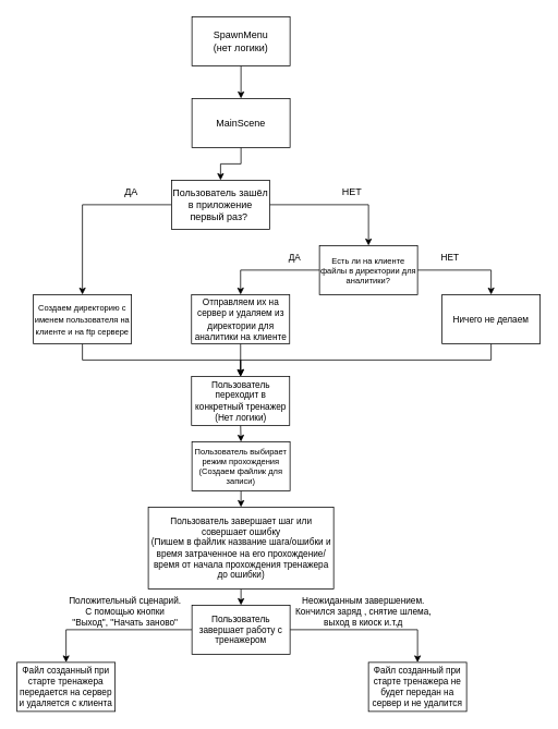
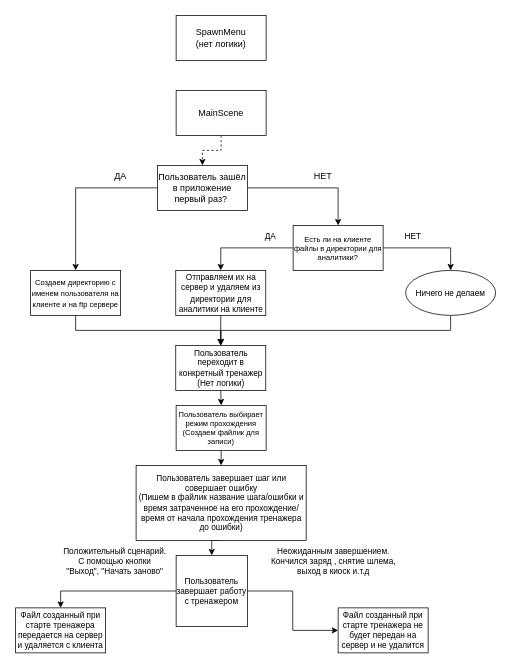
- <mxCell id="2" style="edgeStyle=orthogonalEdgeStyle;rounded=0;orthogonalLoop=1;jettySize=auto;html=1;exitX=0.5;exitY=1;exitDx=0;exitDy=0;" edge="1" parent="1" source="3" target="5"><mxGeometry relative="1" as="geometry" /></mxCell>
- <mxCell id="4" style="edgeStyle=orthogonalEdgeStyle;rounded=0;orthogonalLoop=1;jettySize=auto;html=1;exitX=0.5;exitY=1;exitDx=0;exitDy=0;entryX=0.5;entryY=0;entryDx=0;entryDy=0;" edge="1" parent="1" source="5" target="8"><mxGeometry relative="1" as="geometry" /></mxCell>
+ <mxCell id="4" style="edgeStyle=orthogonalEdgeStyle;rounded=0;orthogonalLoop=1;jettySize=auto;html=1;exitX=0.5;exitY=1;exitDx=0;exitDy=0;entryX=0.5;entryY=0;entryDx=0;entryDy=0;dashed=1;" edge="1" parent="1" source="5" target="8"><mxGeometry relative="1" as="geometry" /></mxCell>
- <mxCell id="20" value="Ничего не делаем" style="rounded=0;whiteSpace=wrap;html=1;fontSize=11;" vertex="1" parent="1"><mxGeometry x="540" y="360" width="120" height="60" as="geometry" /></mxCell>
+ <mxCell id="20" value="Ничего не делаем" style="ellipse;whiteSpace=wrap;html=1;fontSize=11;" vertex="1" parent="1"><mxGeometry x="540" y="360" width="120" height="60" as="geometry" /></mxCell>
- <mxCell id="30" value="Пользователь завершает работу с тренажером" style="rounded=0;whiteSpace=wrap;html=1;fontSize=11;" vertex="1" parent="1"><mxGeometry x="234.01" y="740" width="120" height="60" as="geometry" /></mxCell>
+ <mxCell id="30" value="Пользователь завершает работу с тренажером" style="rounded=0;whiteSpace=wrap;html=1;fontSize=11;" vertex="1" parent="1"><mxGeometry x="234.01" y="740" width="95" height="95" as="geometry" /></mxCell>
